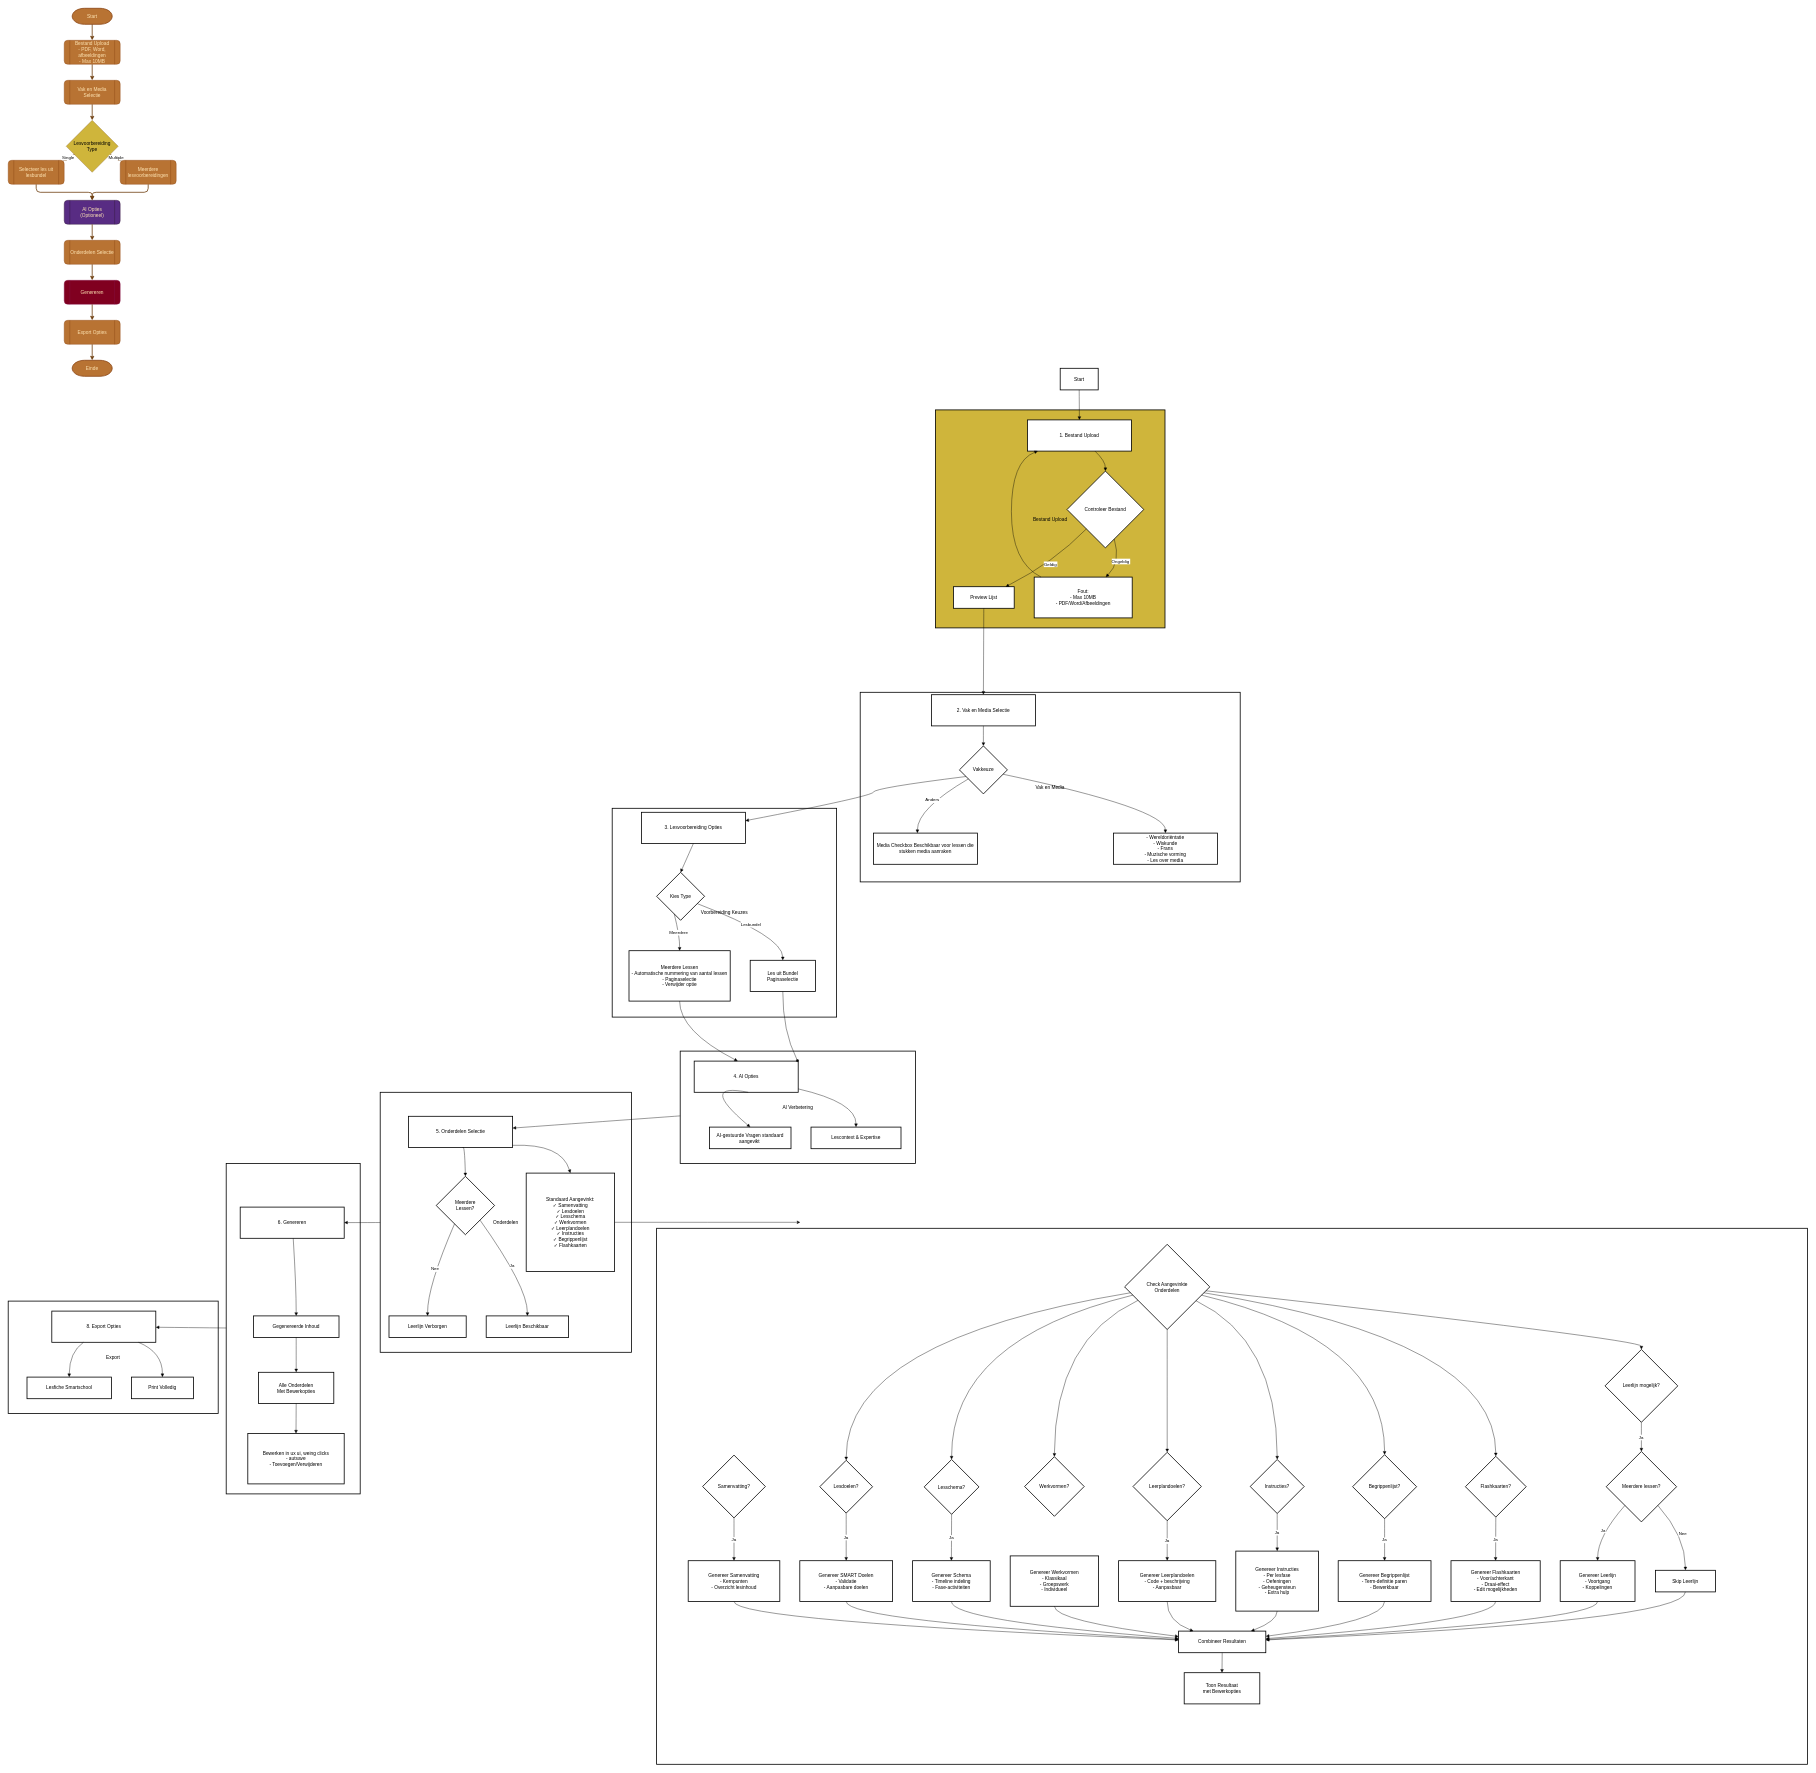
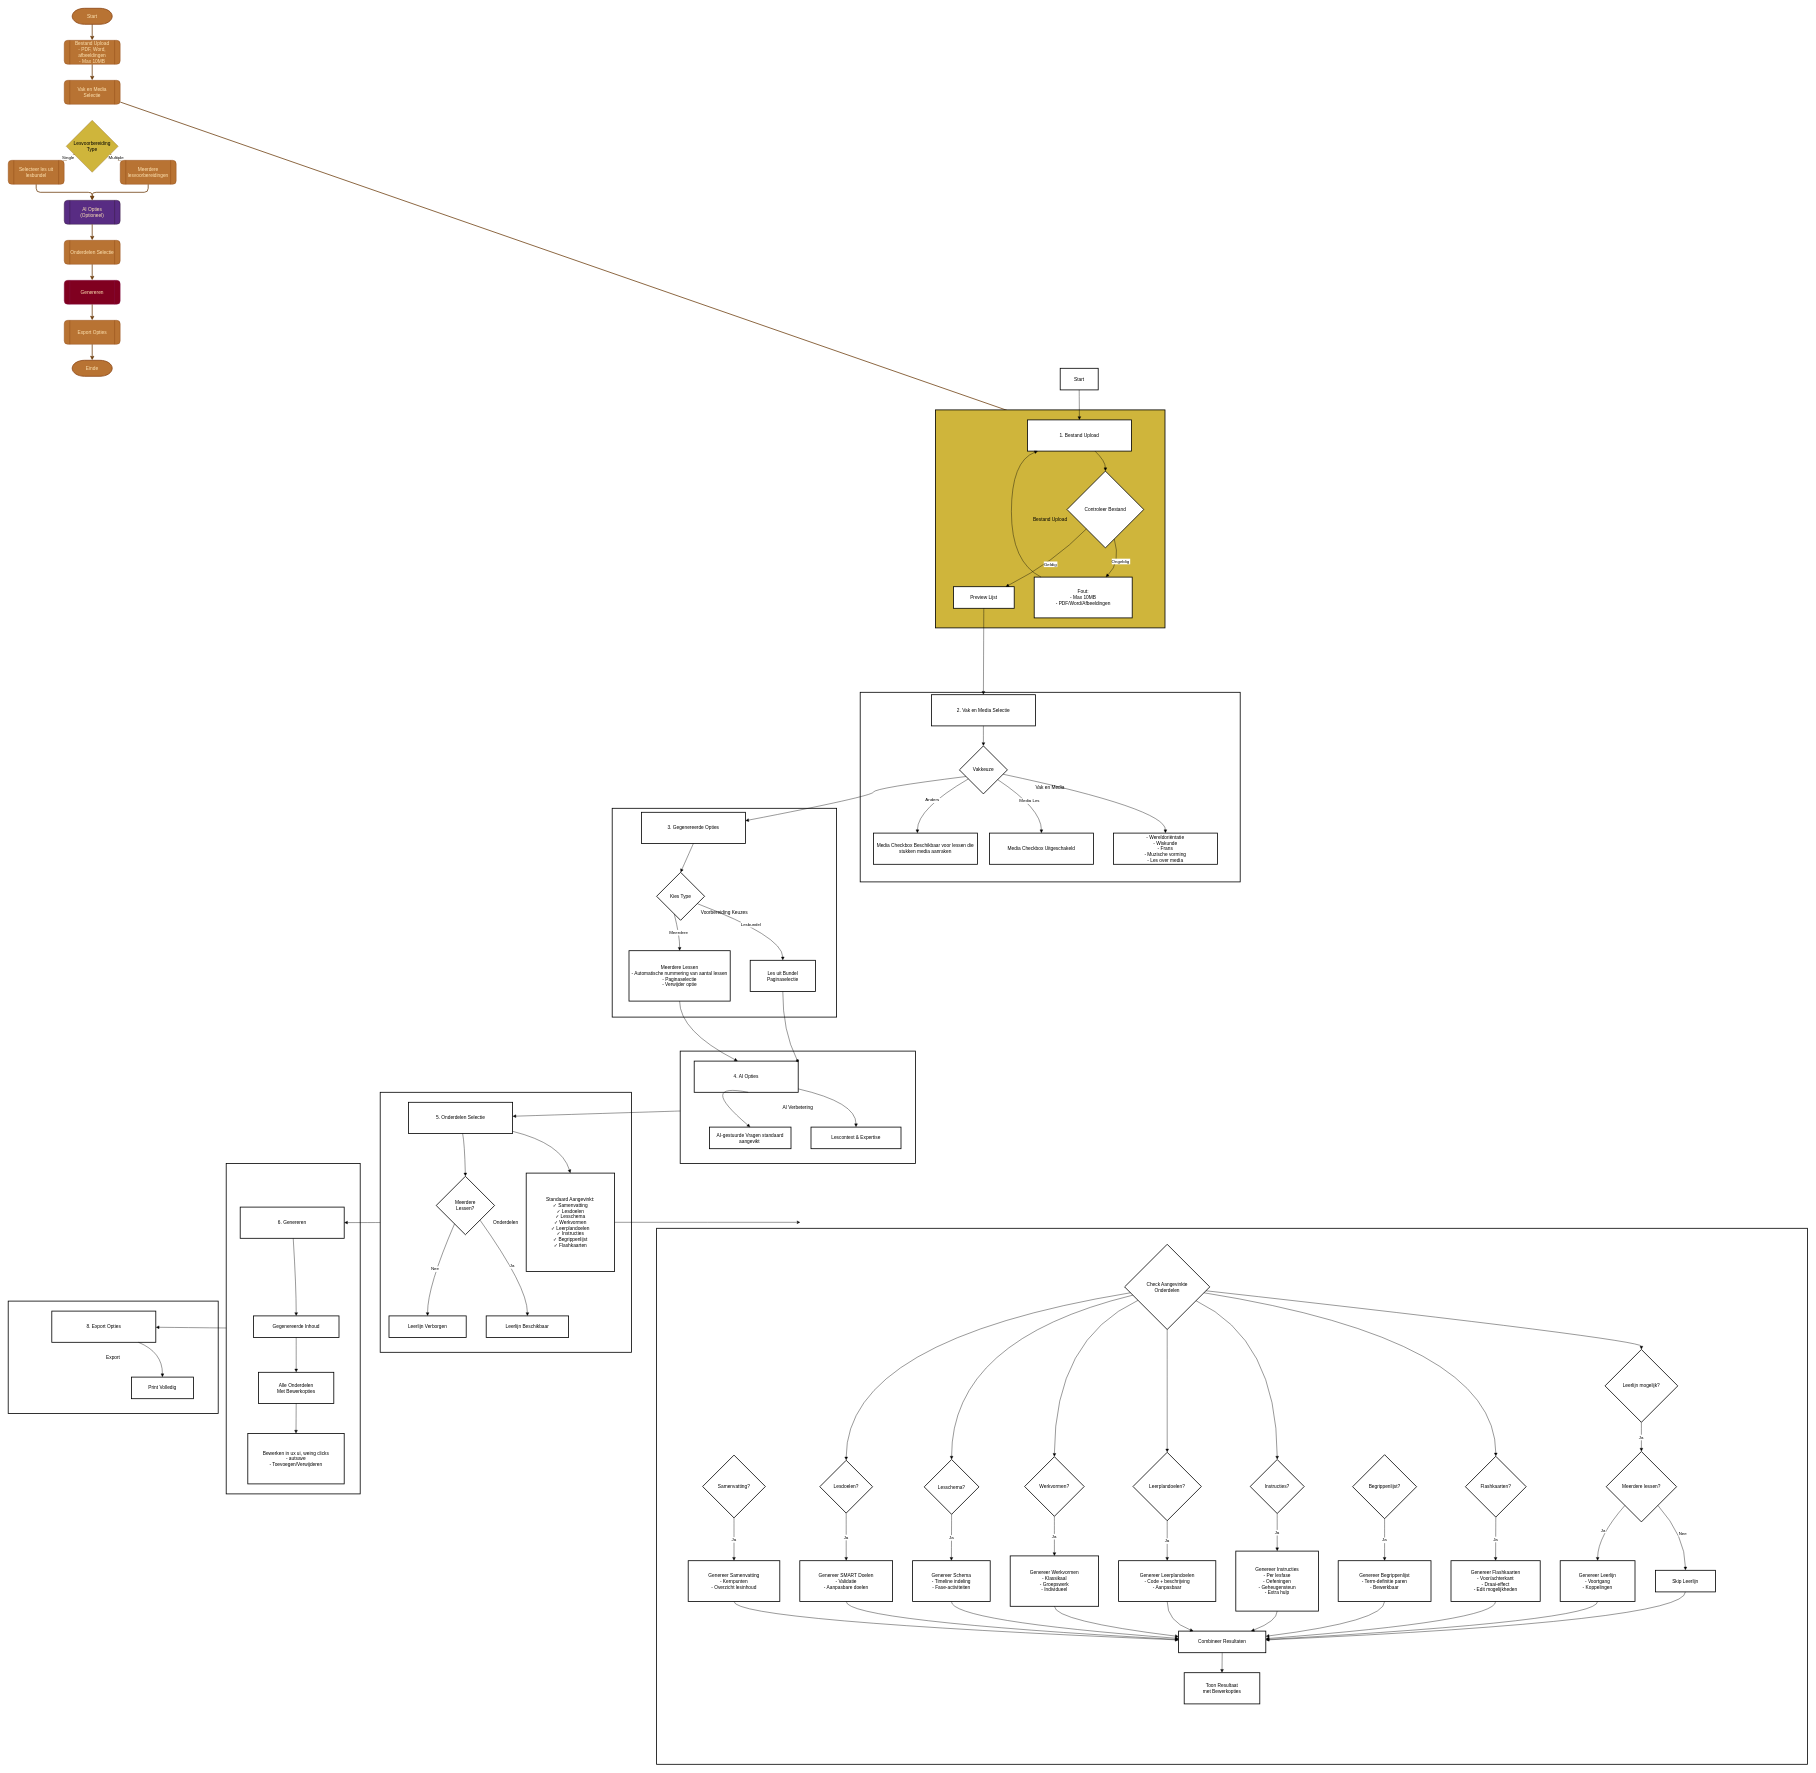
- <mxCell id="16" value="" style="endArrow=classic;html=1;strokeColor=#704214;strokeWidth=2;" edge="1" parent="1" source="5" target="6"><mxGeometry relative="1" as="geometry" /></mxCell>
+ <mxCell id="16" value="" style="endArrow=classic;html=1;strokeColor=#704214;strokeWidth=2;" edge="1" parent="1" source="5" target="33"><mxGeometry relative="1" as="geometry" /></mxCell>
- <mxCell id="42" value="3. Lesvoorbereiding Opties" style="whiteSpace=wrap;strokeWidth=2;" vertex="1" parent="1"><mxGeometry x="1603" y="2030" width="260" height="78" as="geometry" /></mxCell>
+ <mxCell id="42" value="3. Gegenereerde Opties" style="whiteSpace=wrap;strokeWidth=2;" vertex="1" parent="1"><mxGeometry x="1603" y="2030" width="260" height="78" as="geometry" /></mxCell>
+ <mxCell id="70" value="Media Les" style="curved=1;startArrow=none;endArrow=block;exitX=1;exitY=0.84;entryX=0.5;entryY=0.01;rounded=0;" edge="1" parent="1" source="38" target="40"><mxGeometry relative="1" as="geometry"><Array as="points"><mxPoint x="2603" y="2021" /></Array></mxGeometry></mxCell>
+ <mxCell id="40" value="Media Checkbox Uitgeschakeld" style="whiteSpace=wrap;strokeWidth=2;" vertex="1" parent="1"><mxGeometry x="2473" y="2082" width="260" height="78" as="geometry" /></mxCell>
- <mxCell id="49" value="5. Onderdelen Selectie" style="whiteSpace=wrap;strokeWidth=2;" vertex="1" parent="1"><mxGeometry x="1021" y="2790" width="260" height="78" as="geometry" /></mxCell>
+ <mxCell id="49" value="5. Onderdelen Selectie" style="whiteSpace=wrap;strokeWidth=2;" vertex="1" parent="1"><mxGeometry x="1021" y="2755" width="260" height="78" as="geometry" /></mxCell>
- <mxCell id="88" value="" style="curved=1;startArrow=none;endArrow=block;exitX=0.3;exitY=1.01;entryX=0.5;entryY=0.01;rounded=0;" edge="1" parent="1" source="59" target="61"><mxGeometry relative="1" as="geometry"><Array as="points"><mxPoint x="173" y="3380" /></Array></mxGeometry></mxCell>
- <mxCell id="61" value="Lesfiche Smartschool" style="whiteSpace=wrap;strokeWidth=2;" vertex="1" parent="1"><mxGeometry x="67" y="3442" width="211" height="54" as="geometry" /></mxCell>
- <mxCell id="126" value="" style="curved=1;startArrow=none;endArrow=block;exitX=1;exitY=0.62;entryX=0.5;entryY=0;rounded=0;" edge="1" parent="1" source="92" target="105"><mxGeometry relative="1" as="geometry"><Array as="points"><mxPoint x="3461" y="3348" /></Array></mxGeometry></mxCell>
+ <mxCell id="121" value="Ja" style="curved=1;startArrow=none;endArrow=block;exitX=0.5;exitY=1;entryX=0.5;entryY=0;rounded=0;" edge="1" parent="1" source="99" target="100"><mxGeometry relative="1" as="geometry"><Array as="points" /></mxGeometry></mxCell>
